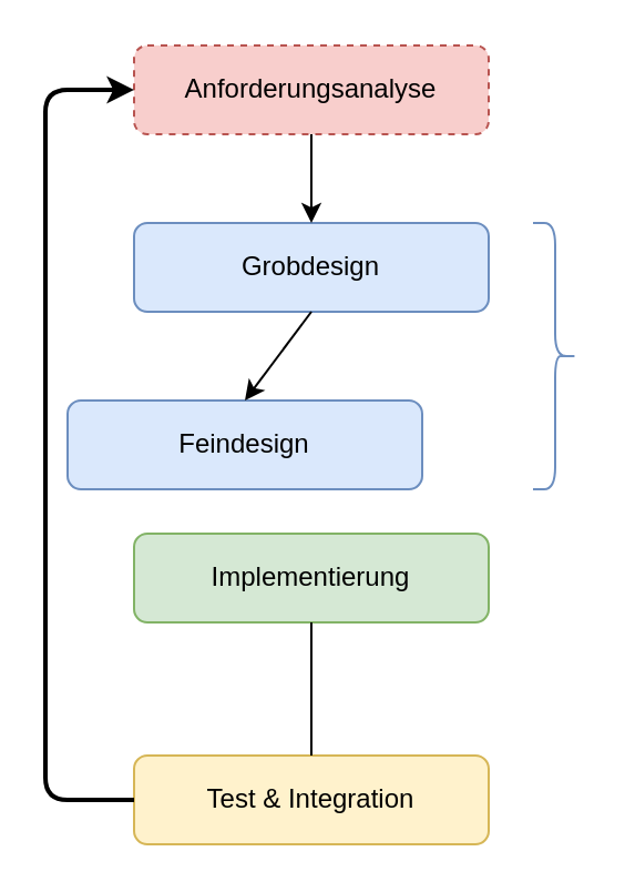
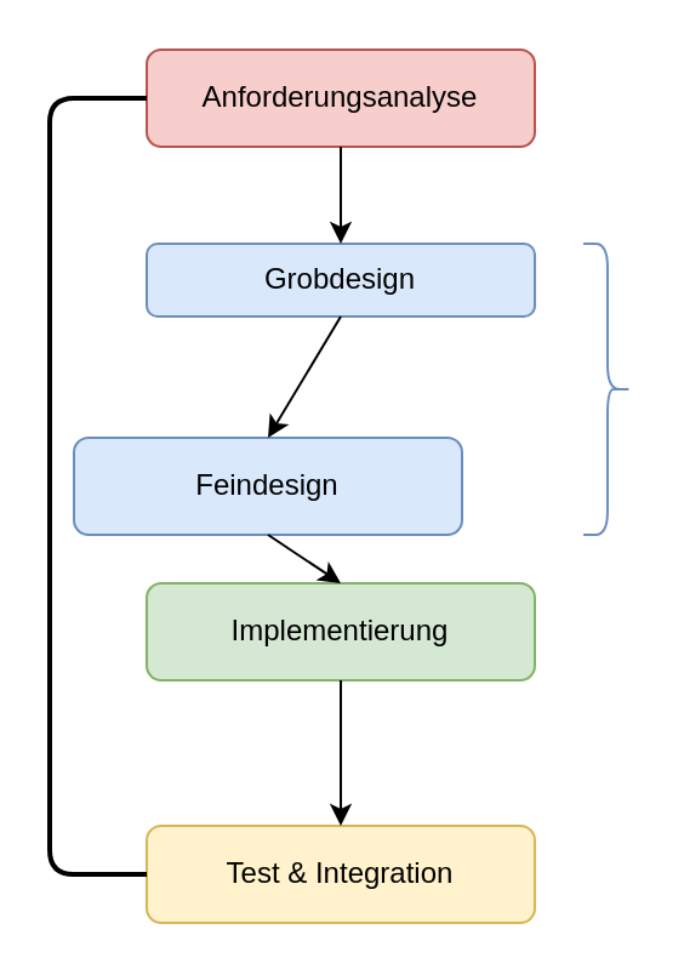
- <mxCell id="12" value="" style="endArrow=classic;html=1;exitX=0;exitY=0.5;exitDx=0;exitDy=0;entryX=0;entryY=0.5;entryDx=0;entryDy=0;strokeWidth=2;" edge="1" parent="1" source="6" target="2"><mxGeometry width="50" height="50" relative="1" as="geometry"><mxPoint x="150" y="310" as="sourcePoint" /><mxPoint x="150" y="350" as="targetPoint" /><Array as="points"><mxPoint x="20" y="360" /><mxPoint x="20" y="40" /></Array></mxGeometry></mxCell>
+ <mxCell id="12" value="" style="endArrow=none;html=1;exitX=0;exitY=0.5;exitDx=0;exitDy=0;entryX=0;entryY=0.5;entryDx=0;entryDy=0;strokeWidth=2;" edge="1" parent="1" source="6" target="2"><mxGeometry width="50" height="50" relative="1" as="geometry"><mxPoint x="150" y="310" as="sourcePoint" /><mxPoint x="150" y="350" as="targetPoint" /><Array as="points"><mxPoint x="20" y="360" /><mxPoint x="20" y="40" /></Array></mxGeometry></mxCell>
- <mxCell id="2" value="Anforderungsanalyse" style="rounded=1;whiteSpace=wrap;html=1;fillColor=#f8cecc;strokeColor=#b85450;gradientDirection=south;dashed=1;" vertex="1" parent="1"><mxGeometry x="60" y="20" width="160" height="40" as="geometry" /></mxCell>
+ <mxCell id="2" value="Anforderungsanalyse" style="rounded=1;whiteSpace=wrap;html=1;fillColor=#f8cecc;strokeColor=#b85450;gradientDirection=south;" vertex="1" parent="1"><mxGeometry x="60" y="20" width="160" height="40" as="geometry" /></mxCell>
- <mxCell id="3" value="Grobdesign" style="rounded=1;whiteSpace=wrap;html=1;fillColor=#dae8fc;strokeColor=#6c8ebf;" vertex="1" parent="1"><mxGeometry x="60" y="100" width="160" height="40" as="geometry" /></mxCell>
+ <mxCell id="3" value="Grobdesign" style="rounded=1;whiteSpace=wrap;html=1;fillColor=#dae8fc;strokeColor=#6c8ebf;" vertex="1" parent="1"><mxGeometry x="60" y="100" width="160" height="30" as="geometry" /></mxCell>
+ <mxCell id="9" value="" style="endArrow=classic;html=1;exitX=0.5;exitY=1;exitDx=0;exitDy=0;entryX=0.5;entryY=0;entryDx=0;entryDy=0;" edge="1" parent="1" source="4" target="5"><mxGeometry width="50" height="50" relative="1" as="geometry"><mxPoint x="160" y="80" as="sourcePoint" /><mxPoint x="160" y="120" as="targetPoint" /></mxGeometry></mxCell>
- <mxCell id="10" value="" style="endArrow=none;html=1;exitX=0.5;exitY=1;exitDx=0;exitDy=0;entryX=0.5;entryY=0;entryDx=0;entryDy=0;" edge="1" parent="1" source="5" target="6"><mxGeometry width="50" height="50" relative="1" as="geometry"><mxPoint x="170" y="90" as="sourcePoint" /><mxPoint x="170" y="130" as="targetPoint" /></mxGeometry></mxCell>
+ <mxCell id="10" value="" style="endArrow=classic;html=1;exitX=0.5;exitY=1;exitDx=0;exitDy=0;entryX=0.5;entryY=0;entryDx=0;entryDy=0;" edge="1" parent="1" source="5" target="6"><mxGeometry width="50" height="50" relative="1" as="geometry"><mxPoint x="170" y="90" as="sourcePoint" /><mxPoint x="170" y="130" as="targetPoint" /></mxGeometry></mxCell>
